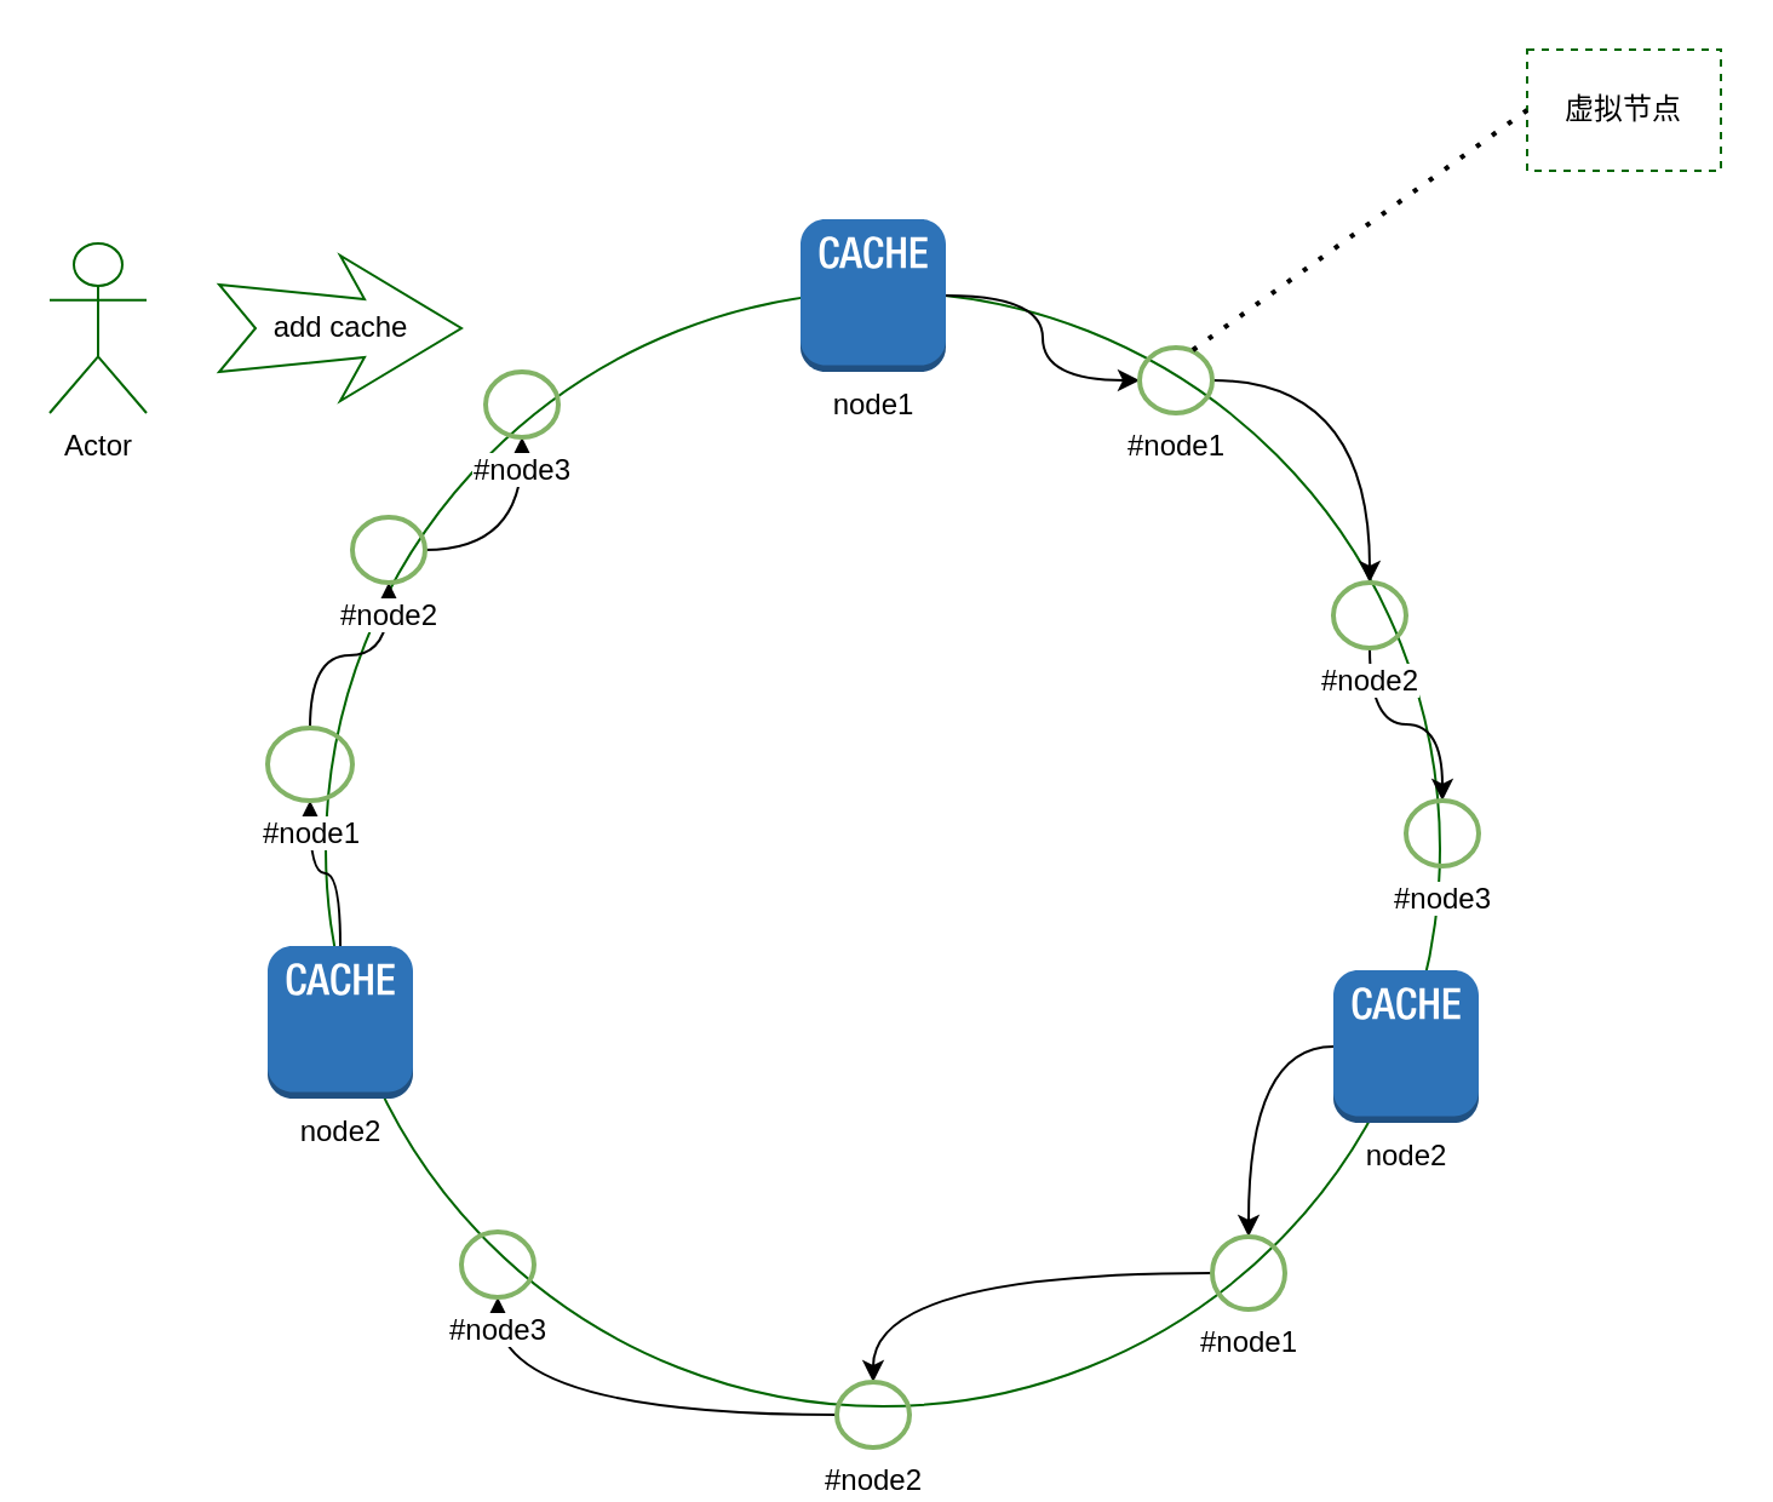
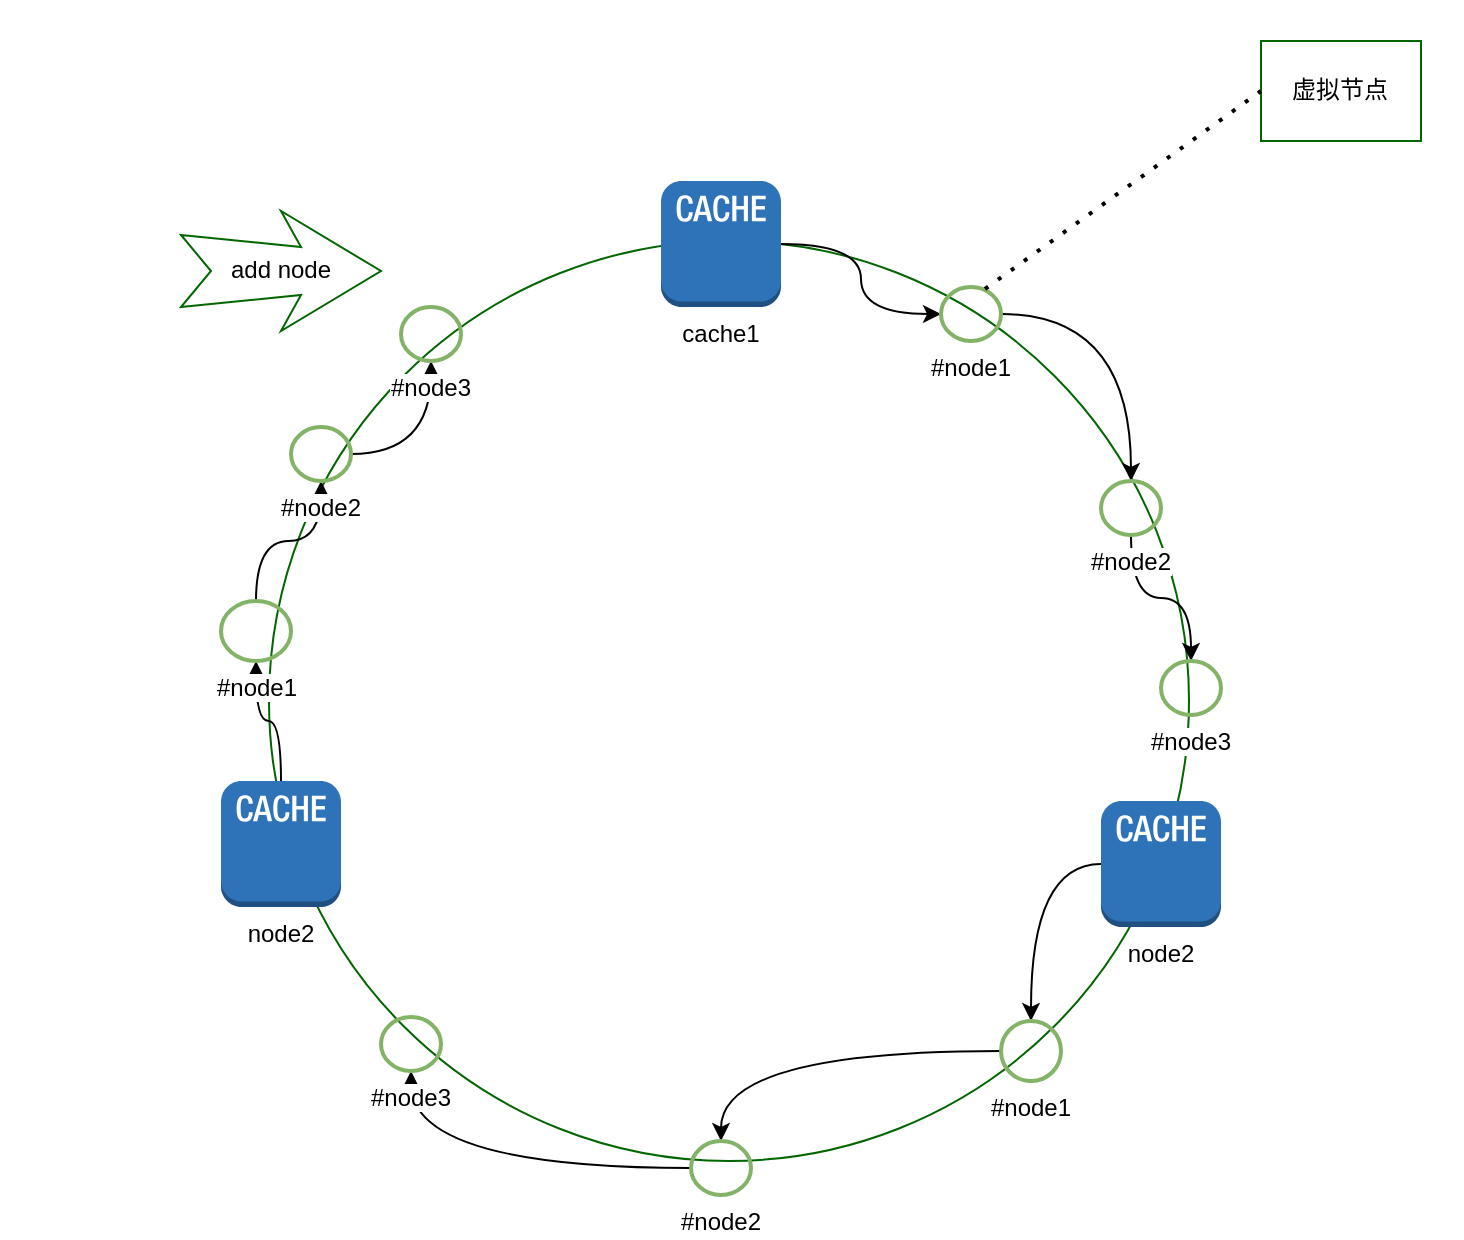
- <mxCell id="26" value="虚拟节点" style="rounded=0;whiteSpace=wrap;html=1;strokeColor=#006600;dashed=1;" vertex="1" parent="1"><mxGeometry x="630" y="20" width="80" height="50" as="geometry" /></mxCell>
+ <mxCell id="26" value="虚拟节点" style="rounded=0;whiteSpace=wrap;html=1;strokeColor=#006600;" vertex="1" parent="1"><mxGeometry x="630" y="20" width="80" height="50" as="geometry" /></mxCell>
- <mxCell id="9" value="Actor" style="shape=umlActor;verticalLabelPosition=bottom;verticalAlign=top;html=1;outlineConnect=0;strokeColor=#006600;" vertex="1" parent="1"><mxGeometry x="20" y="100" width="40" height="70" as="geometry" /></mxCell>
- <mxCell id="10" value="add cache" style="html=1;shadow=0;dashed=0;align=center;verticalAlign=middle;shape=mxgraph.arrows2.stylisedArrow;dy=0.6;dx=40;notch=15;feather=0.4;strokeColor=#006600;" vertex="1" parent="1"><mxGeometry x="90" y="105" width="100" height="60" as="geometry" /></mxCell>
+ <mxCell id="10" value="add node" style="html=1;shadow=0;dashed=0;align=center;verticalAlign=middle;shape=mxgraph.arrows2.stylisedArrow;dy=0.6;dx=40;notch=15;feather=0.4;strokeColor=#006600;" vertex="1" parent="1"><mxGeometry x="90" y="105" width="100" height="60" as="geometry" /></mxCell>
- <mxCell id="6" value="node1&lt;br&gt;" style="outlineConnect=0;dashed=0;verticalLabelPosition=bottom;verticalAlign=top;align=center;html=1;shape=mxgraph.aws3.cache_node;fillColor=#2E73B8;gradientColor=none;" vertex="1" parent="1"><mxGeometry x="330" y="90" width="60" height="63" as="geometry" /></mxCell>
+ <mxCell id="6" value="cache1&lt;br&gt;" style="outlineConnect=0;dashed=0;verticalLabelPosition=bottom;verticalAlign=top;align=center;html=1;shape=mxgraph.aws3.cache_node;fillColor=#2E73B8;gradientColor=none;" vertex="1" parent="1"><mxGeometry x="330" y="90" width="60" height="63" as="geometry" /></mxCell>
